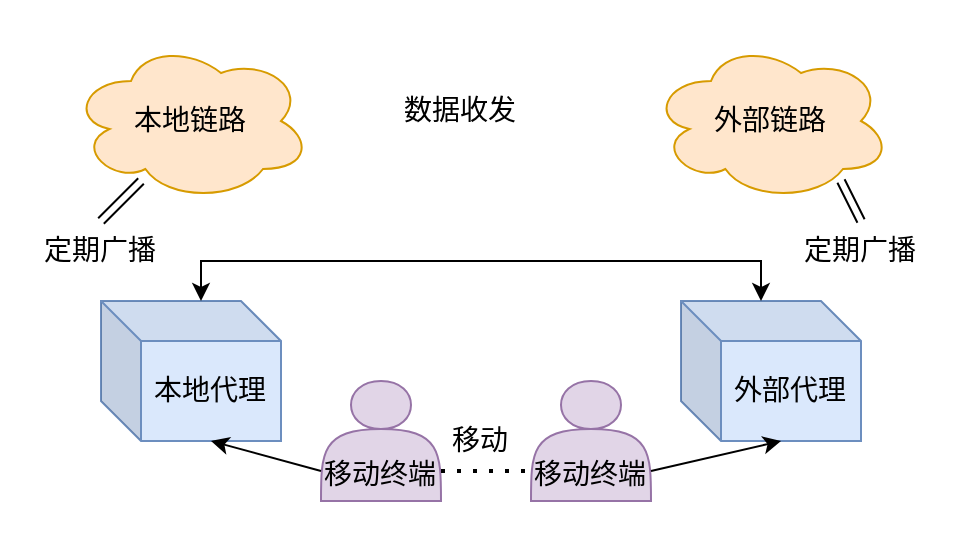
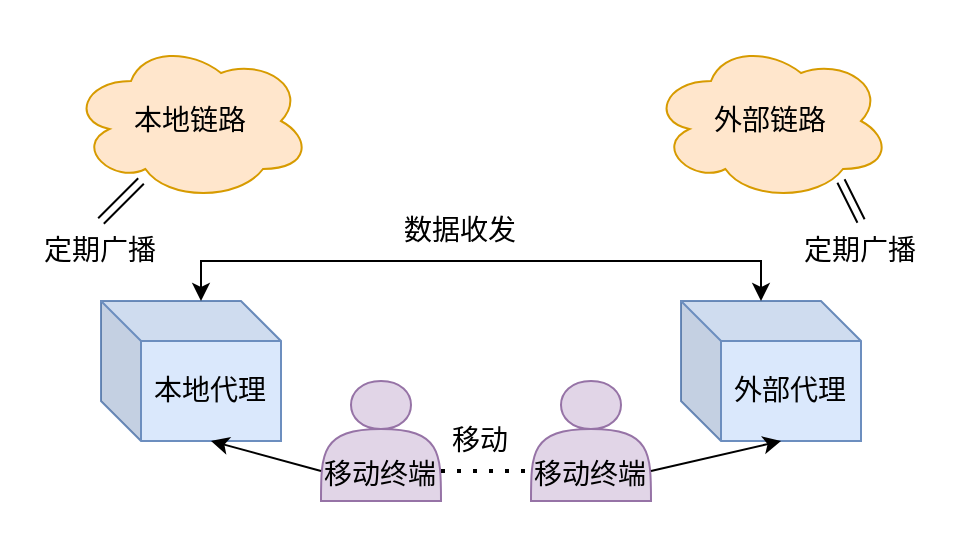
- <mxCell id="8" value="数据收发" style="text;html=1;strokeColor=none;fillColor=none;align=center;verticalAlign=middle;whiteSpace=wrap;rounded=0;fontSize=14;" vertex="1" parent="1"><mxGeometry x="200" y="40" width="60" height="30" as="geometry" /></mxCell>
+ <mxCell id="8" value="数据收发" style="text;html=1;strokeColor=none;fillColor=none;align=center;verticalAlign=middle;whiteSpace=wrap;rounded=0;fontSize=14;" vertex="1" parent="1"><mxGeometry x="200" y="100" width="60" height="30" as="geometry" /></mxCell>
